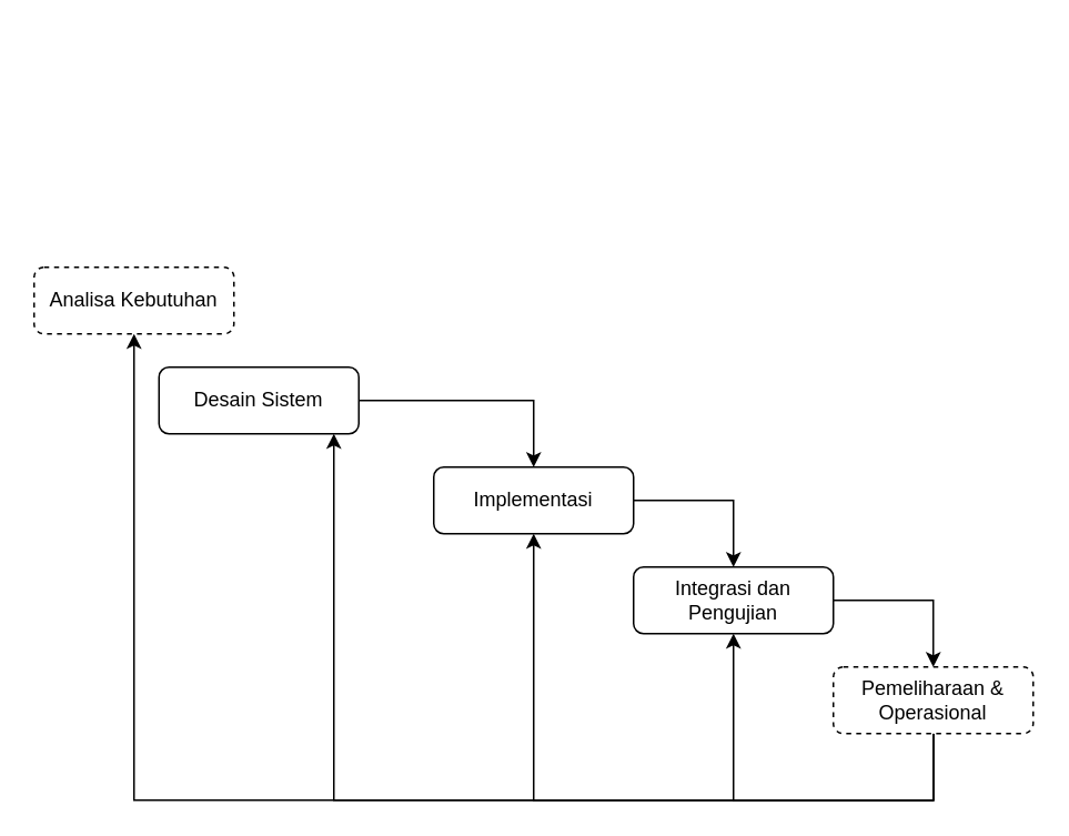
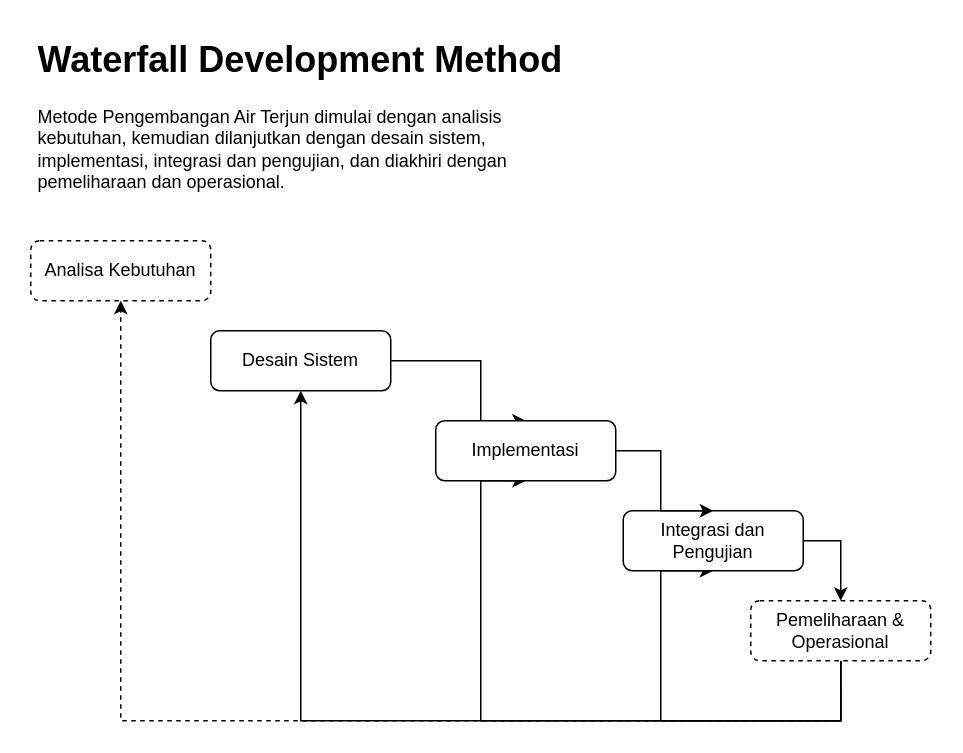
+ <mxCell id="14" value="&lt;h1&gt;Waterfall Development Method&lt;br&gt;&lt;/h1&gt;&lt;p&gt;Metode Pengembangan Air Terjun dimulai dengan analisis kebutuhan, kemudian dilanjutkan dengan desain sistem, implementasi, integrasi dan pengujian, dan diakhiri dengan pemeliharaan dan operasional.&lt;br&gt;&lt;/p&gt;" style="text;html=1;spacing=5;spacingTop=-20;whiteSpace=wrap;overflow=hidden;rounded=0;" parent="1" vertex="1"><mxGeometry x="20" y="20" width="360" height="120" as="geometry" /></mxCell>
- <mxCell id="4" value="Desain Sistem" style="rounded=1;whiteSpace=wrap;html=1;fontSize=12;glass=0;strokeWidth=1;shadow=0;" parent="1" vertex="1"><mxGeometry x="95" y="220" width="120" height="40" as="geometry" /></mxCell>
+ <mxCell id="4" value="Desain Sistem" style="rounded=1;whiteSpace=wrap;html=1;fontSize=12;glass=0;strokeWidth=1;shadow=0;" parent="1" vertex="1"><mxGeometry x="140" y="220" width="120" height="40" as="geometry" /></mxCell>
- <mxCell id="13" value="Implementasi" style="rounded=1;whiteSpace=wrap;html=1;fontSize=12;glass=0;strokeWidth=1;shadow=0;" parent="1" vertex="1"><mxGeometry x="260" y="280" width="120" height="40" as="geometry" /></mxCell>
+ <mxCell id="13" value="Implementasi" style="rounded=1;whiteSpace=wrap;html=1;fontSize=12;glass=0;strokeWidth=1;shadow=0;" parent="1" vertex="1"><mxGeometry x="290" y="280" width="120" height="40" as="geometry" /></mxCell>
- <mxCell id="11" value="Integrasi dan Pengujian" style="rounded=1;whiteSpace=wrap;html=1;fontSize=12;glass=0;strokeWidth=1;shadow=0;" parent="1" vertex="1"><mxGeometry x="380" y="340" width="120" height="40" as="geometry" /></mxCell>
+ <mxCell id="11" value="Integrasi dan Pengujian" style="rounded=1;whiteSpace=wrap;html=1;fontSize=12;glass=0;strokeWidth=1;shadow=0;" parent="1" vertex="1"><mxGeometry x="415" y="340" width="120" height="40" as="geometry" /></mxCell>
- <mxCell id="5" style="edgeStyle=orthogonalEdgeStyle;rounded=0;orthogonalLoop=1;jettySize=auto;html=1;exitX=0.5;exitY=1;exitDx=0;exitDy=0;entryX=0.5;entryY=1;entryDx=0;entryDy=0;" parent="1" source="9" target="2" edge="1"><mxGeometry relative="1" as="geometry"><mxPoint x="80" y="480" as="targetPoint" /><Array as="points"><mxPoint x="560" y="480" /><mxPoint x="80" y="480" /></Array></mxGeometry></mxCell>
+ <mxCell id="5" style="edgeStyle=orthogonalEdgeStyle;rounded=0;orthogonalLoop=1;jettySize=auto;html=1;exitX=0.5;exitY=1;exitDx=0;exitDy=0;entryX=0.5;entryY=1;entryDx=0;entryDy=0;dashed=1;" parent="1" source="9" target="2" edge="1"><mxGeometry relative="1" as="geometry"><mxPoint x="80" y="480" as="targetPoint" /><Array as="points"><mxPoint x="560" y="480" /><mxPoint x="80" y="480" /></Array></mxGeometry></mxCell>
